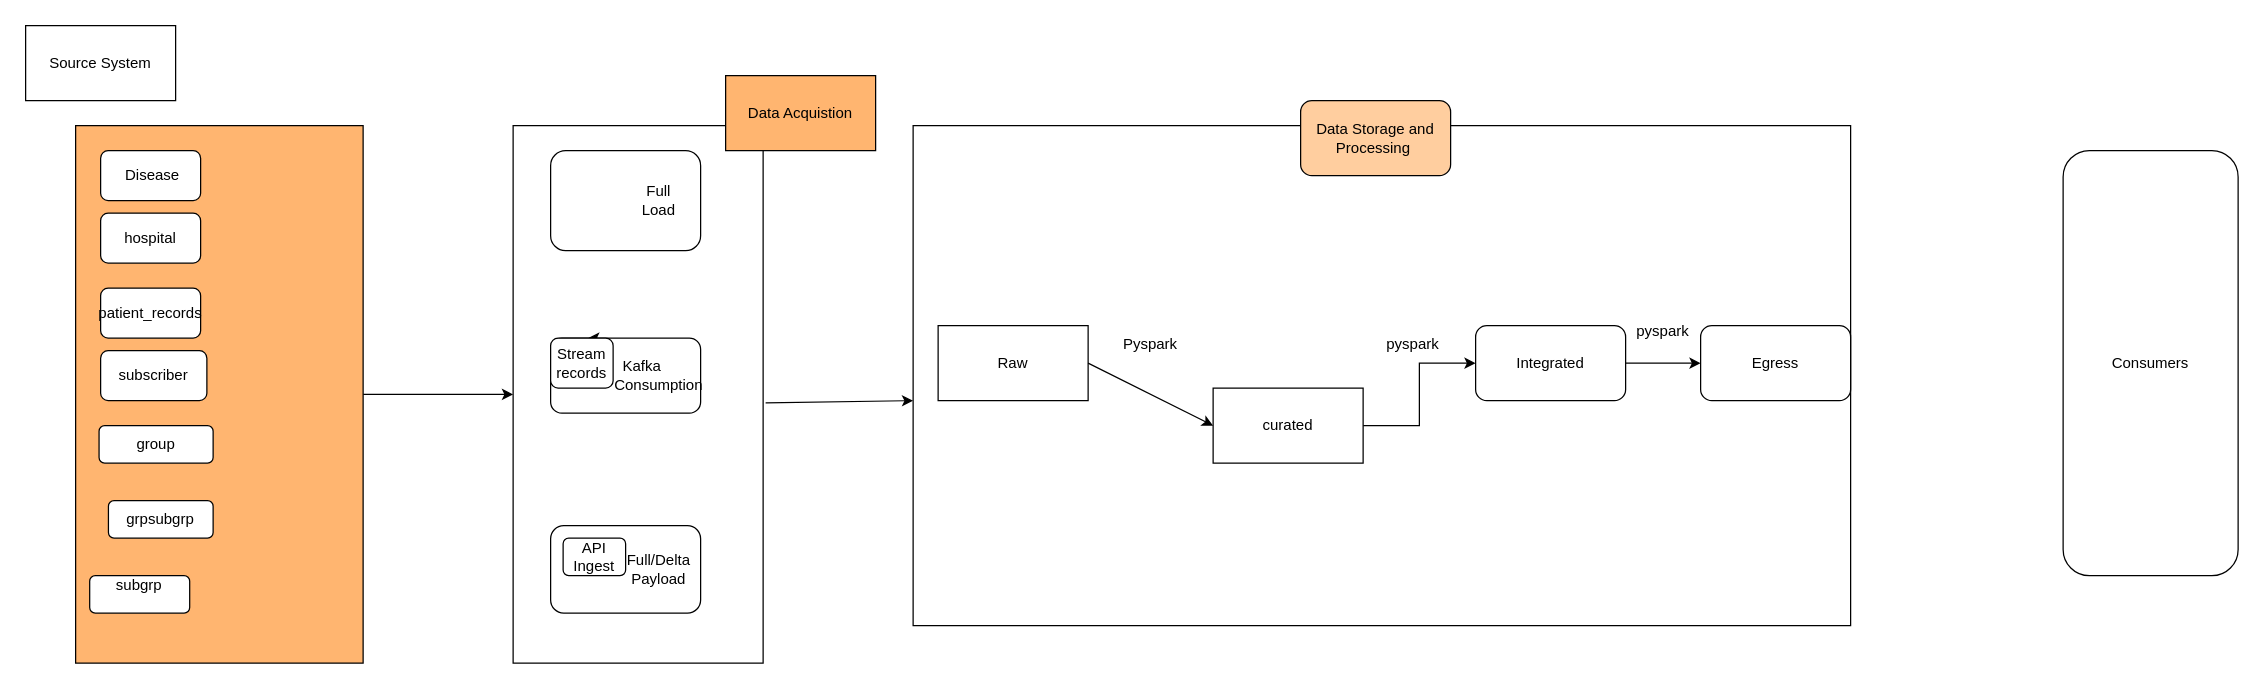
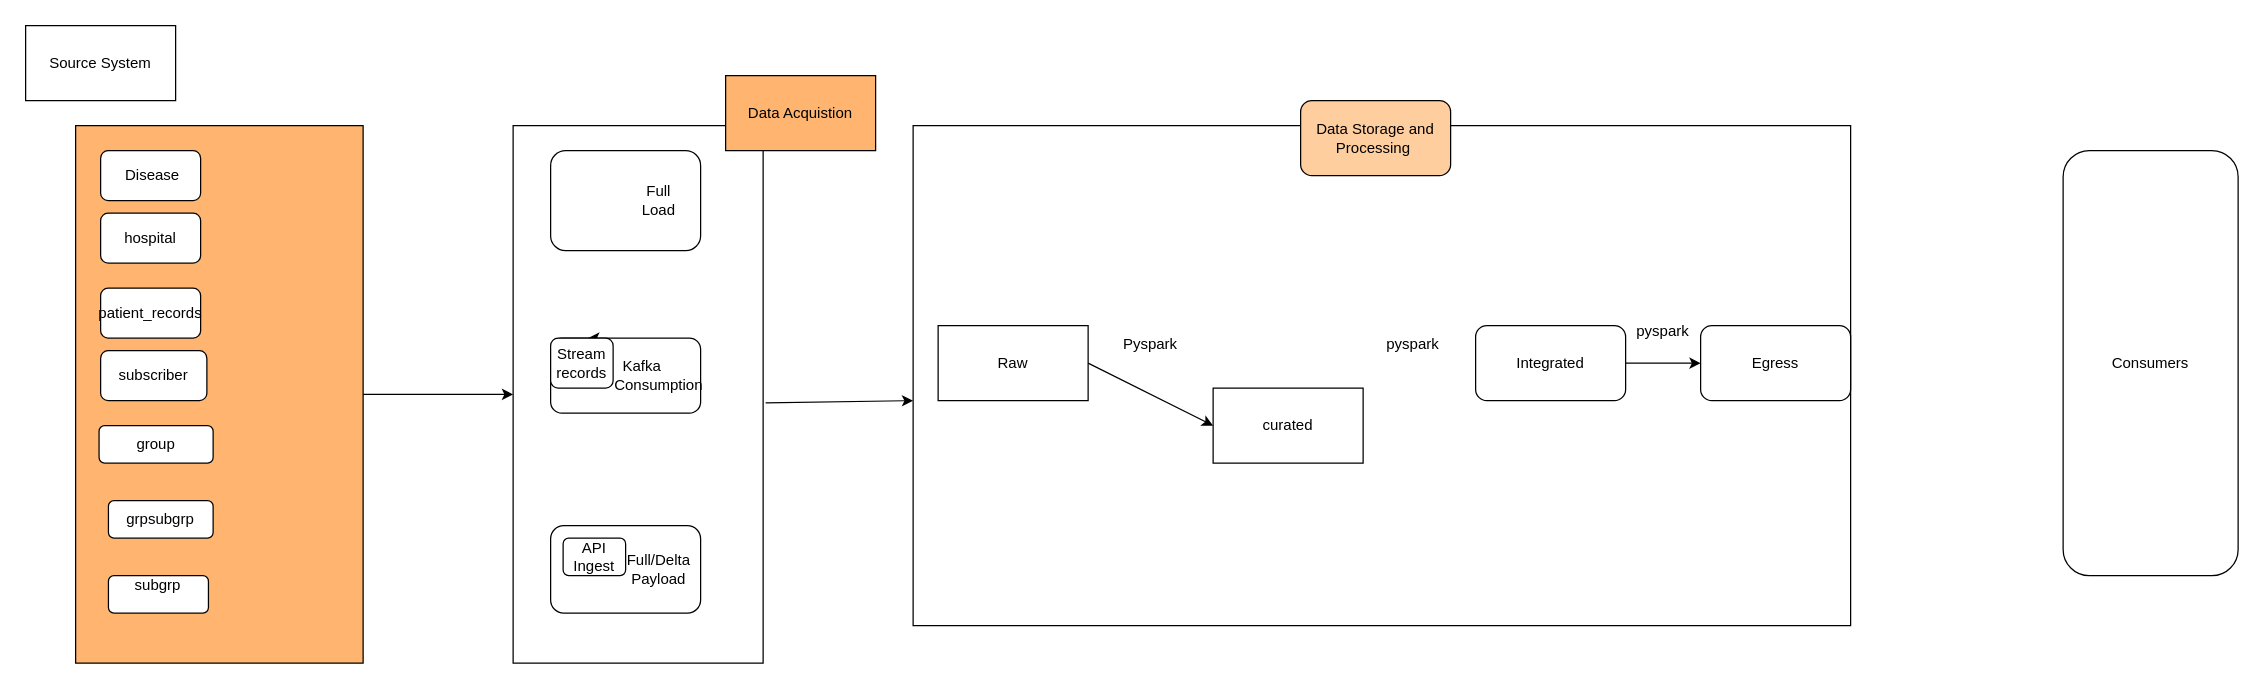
- <mxCell id="23" style="edgeStyle=orthogonalEdgeStyle;rounded=0;orthogonalLoop=1;jettySize=auto;html=1;exitX=1;exitY=0.5;exitDx=0;exitDy=0;entryX=0;entryY=0.5;entryDx=0;entryDy=0;" edge="1" parent="1" source="24" target="26"><mxGeometry relative="1" as="geometry" /></mxCell>
- <mxCell id="11" value="subgrp&lt;div&gt;&lt;br&gt;&lt;/div&gt;" style="rounded=1;whiteSpace=wrap;html=1;" vertex="1" parent="1"><mxGeometry x="71.25" y="460" width="80" height="30" as="geometry" /></mxCell>
+ <mxCell id="11" value="subgrp&lt;div&gt;&lt;br&gt;&lt;/div&gt;" style="rounded=1;whiteSpace=wrap;html=1;" vertex="1" parent="1"><mxGeometry x="86.25" y="460" width="80" height="30" as="geometry" /></mxCell>
